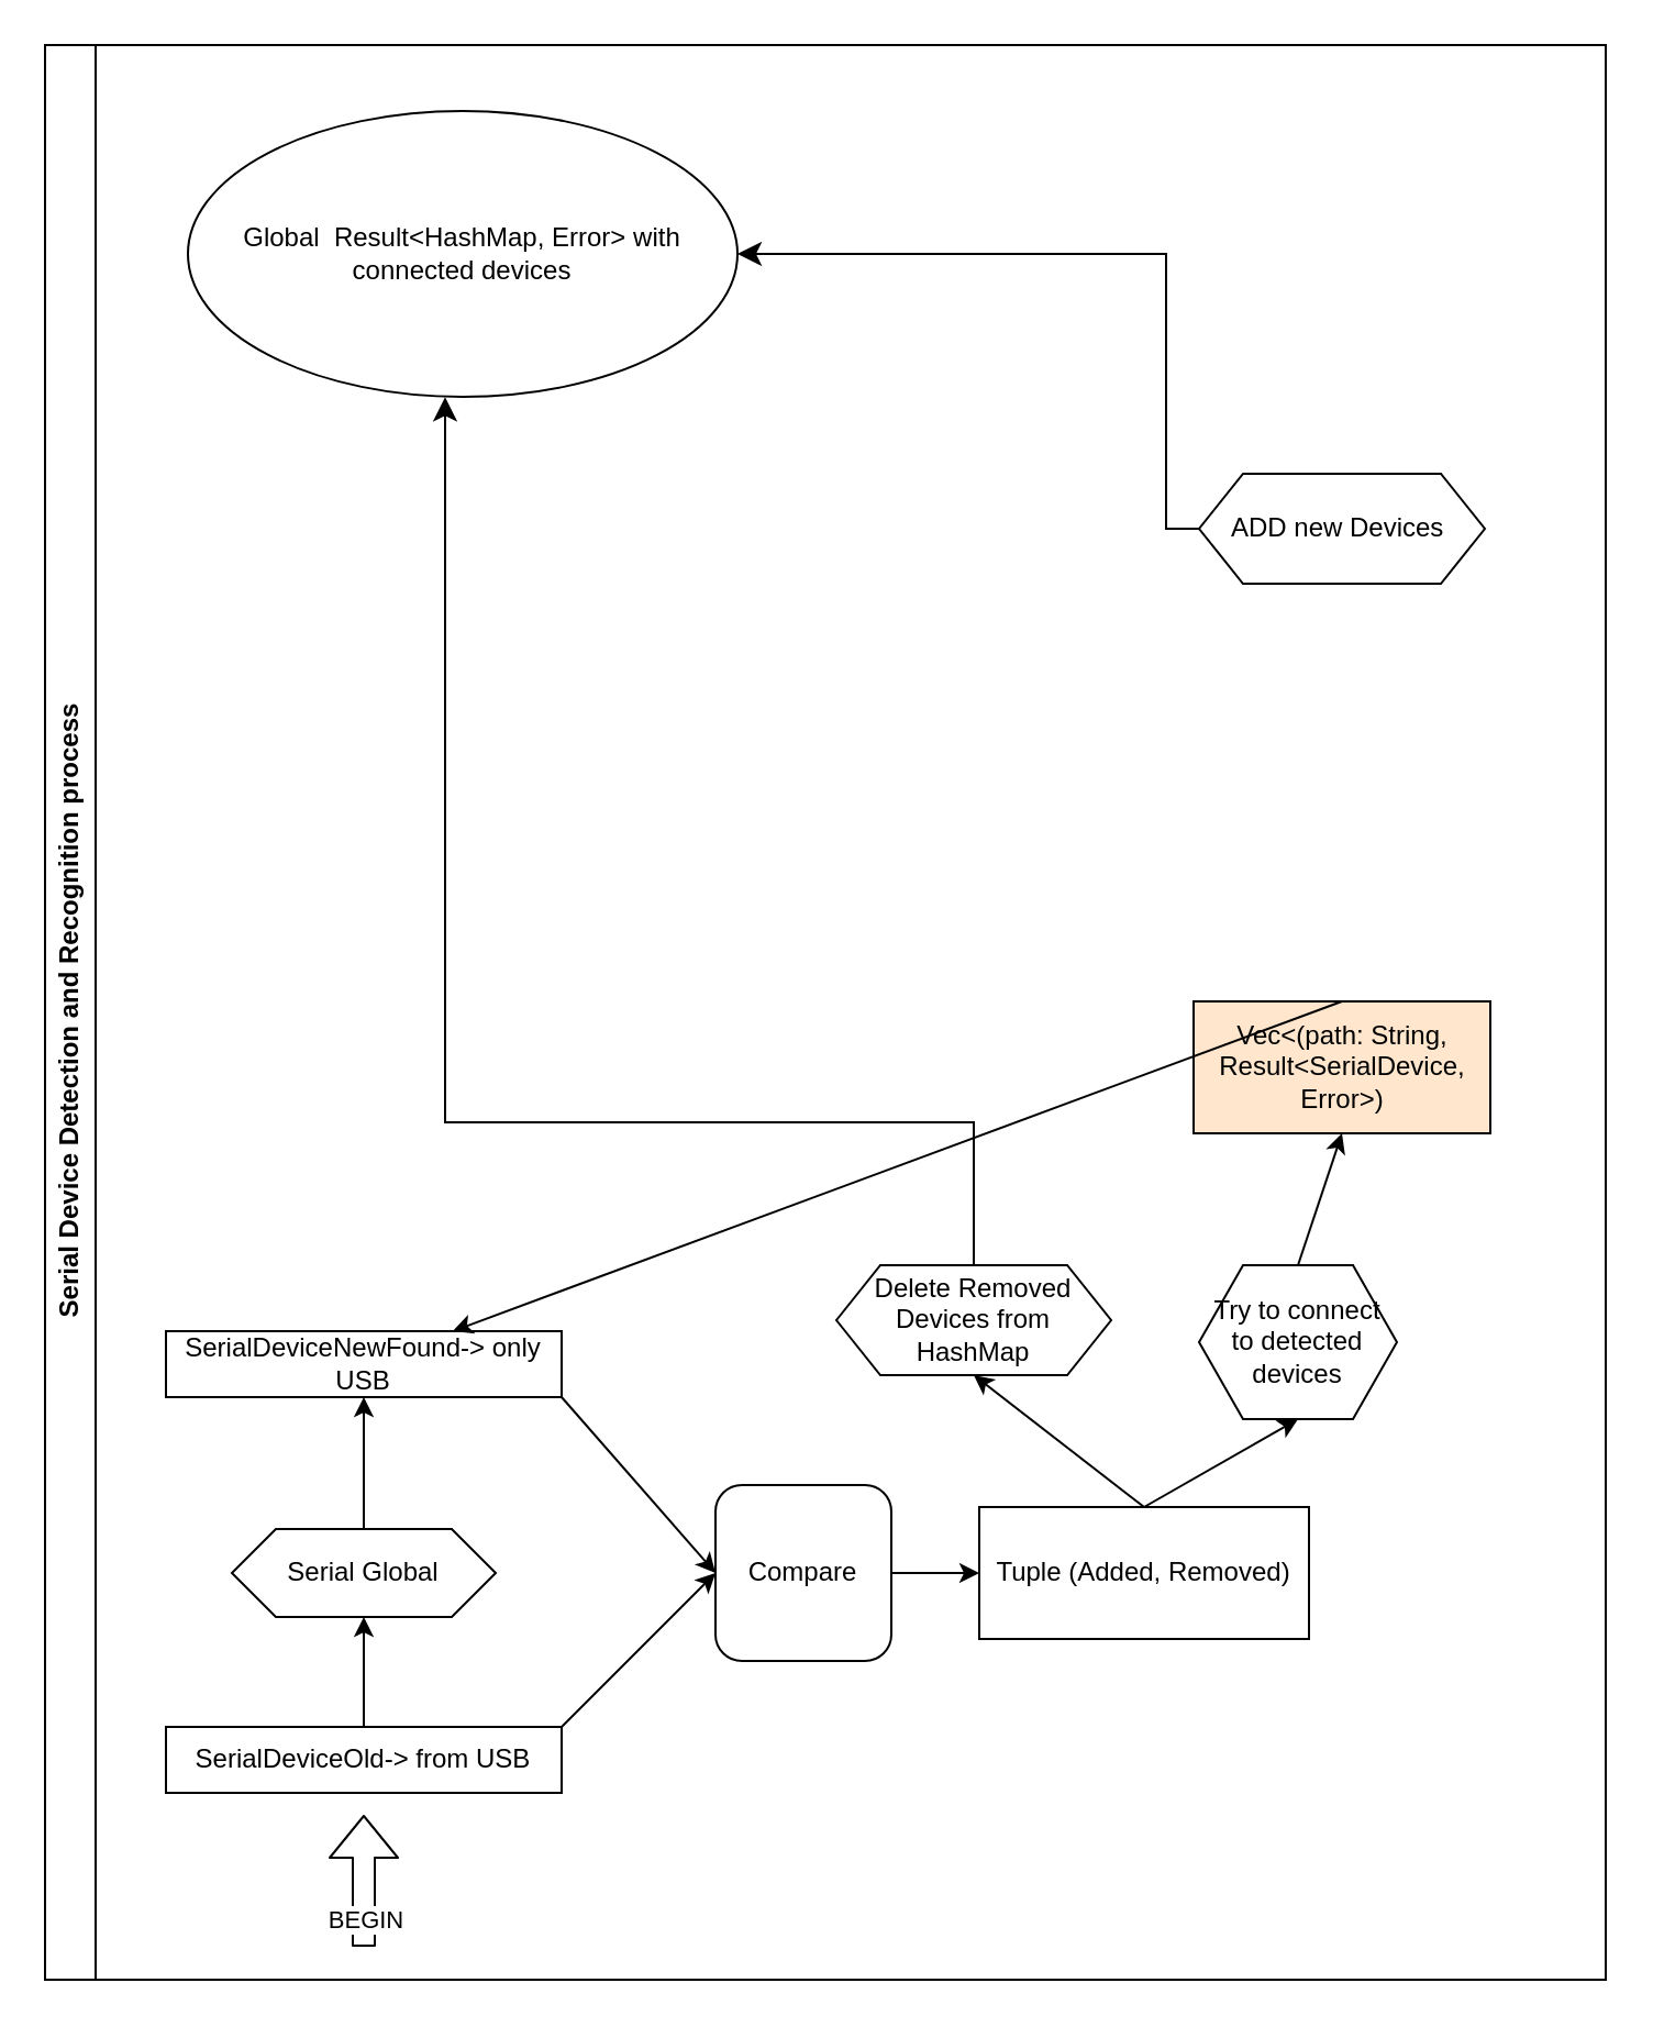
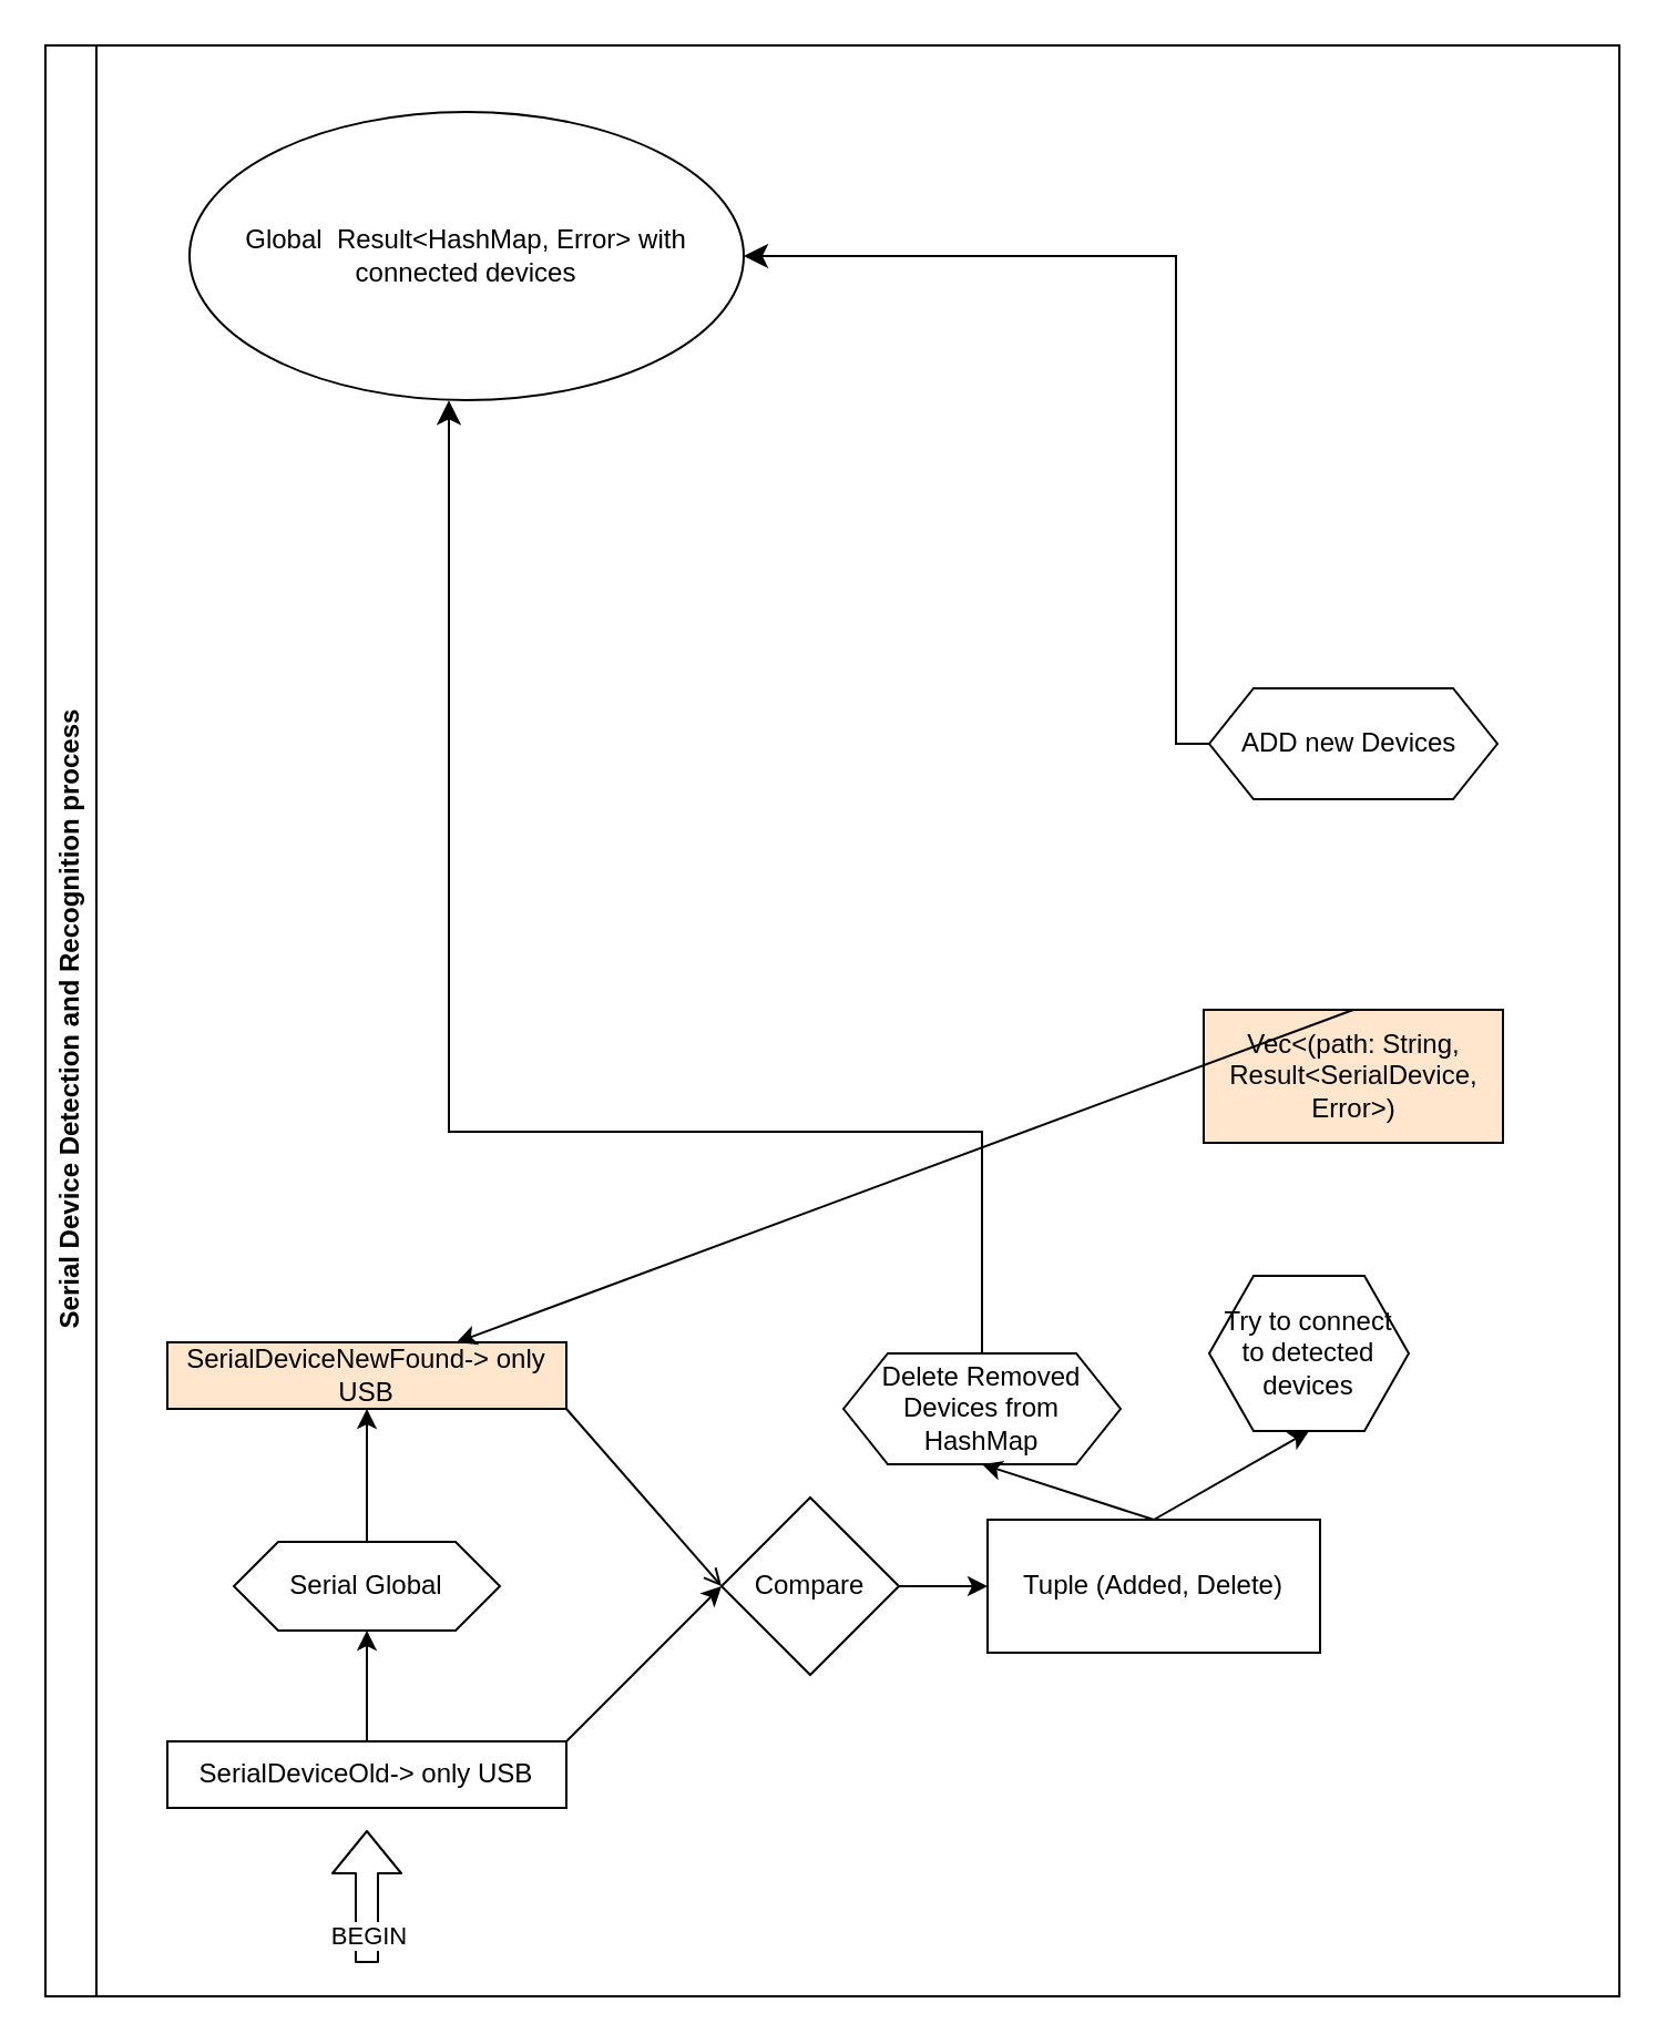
- <mxCell id="3" value="ADD new Devices&amp;nbsp;" style="shape=hexagon;perimeter=hexagonPerimeter2;whiteSpace=wrap;html=1;fixedSize=1;" parent="2" vertex="1"><mxGeometry x="525" y="195" width="130" height="50" as="geometry" /></mxCell>
+ <mxCell id="3" value="ADD new Devices&amp;nbsp;" style="shape=hexagon;perimeter=hexagonPerimeter2;whiteSpace=wrap;html=1;fixedSize=1;" parent="2" vertex="1"><mxGeometry x="525" y="290" width="130" height="50" as="geometry" /></mxCell>
- <mxCell id="21" value="" style="endArrow=classic;html=1;exitX=0.5;exitY=0;exitDx=0;exitDy=0;entryX=0.5;entryY=1;entryDx=0;entryDy=0;" parent="1" source="17" target="20" edge="1"><mxGeometry width="50" height="50" relative="1" as="geometry"><mxPoint x="485" y="425" as="sourcePoint" /><mxPoint x="535" y="375" as="targetPoint" /></mxGeometry></mxCell>
- <mxCell id="16" value="Delete Removed Devices from HashMap" style="shape=hexagon;perimeter=hexagonPerimeter2;whiteSpace=wrap;html=1;fixedSize=1;" parent="1" vertex="1"><mxGeometry x="380" y="575" width="125" height="50" as="geometry" /></mxCell>
+ <mxCell id="16" value="Delete Removed Devices from HashMap" style="shape=hexagon;perimeter=hexagonPerimeter2;whiteSpace=wrap;html=1;fixedSize=1;" parent="1" vertex="1"><mxGeometry x="380" y="610" width="125" height="50" as="geometry" /></mxCell>
- <mxCell id="7" value="SerialDeviceNewFound&lt;span style=&quot;color: rgb(0, 0, 0);&quot;&gt;-&amp;gt; only USB&lt;/span&gt;" style="rounded=0;whiteSpace=wrap;html=1;" parent="1" vertex="1"><mxGeometry x="75" y="605" width="180" height="30" as="geometry" /></mxCell>
+ <mxCell id="7" value="SerialDeviceNewFound&lt;span style=&quot;color: rgb(0, 0, 0);&quot;&gt;-&amp;gt; only USB&lt;/span&gt;" style="rounded=0;whiteSpace=wrap;html=1;fillColor=#ffe6cc;" parent="1" vertex="1"><mxGeometry x="75" y="605" width="180" height="30" as="geometry" /></mxCell>
- <mxCell id="10" value="" style="endArrow=classic;html=1;exitX=1;exitY=1;exitDx=0;exitDy=0;entryX=0;entryY=0.5;entryDx=0;entryDy=0;" parent="1" source="7" target="9" edge="1"><mxGeometry width="50" height="50" relative="1" as="geometry"><mxPoint x="245" y="655" as="sourcePoint" /><mxPoint x="295" y="605" as="targetPoint" /></mxGeometry></mxCell>
+ <mxCell id="10" value="" style="endArrow=open;html=1;exitX=1;exitY=1;exitDx=0;exitDy=0;entryX=0;entryY=0.5;entryDx=0;entryDy=0;" parent="1" source="7" target="9" edge="1"><mxGeometry width="50" height="50" relative="1" as="geometry"><mxPoint x="245" y="655" as="sourcePoint" /><mxPoint x="295" y="605" as="targetPoint" /></mxGeometry></mxCell>
- <mxCell id="9" value="Compare" style="whiteSpace=wrap;html=1;rounded=1;" parent="1" vertex="1"><mxGeometry x="325" y="675" width="80" height="80" as="geometry" /></mxCell>
+ <mxCell id="9" value="Compare" style="rhombus;whiteSpace=wrap;html=1;" parent="1" vertex="1"><mxGeometry x="325" y="675" width="80" height="80" as="geometry" /></mxCell>
- <mxCell id="12" value="Tuple (Added, Removed)" style="rounded=0;whiteSpace=wrap;html=1;" parent="1" vertex="1"><mxGeometry x="445" y="685" width="150" height="60" as="geometry" /></mxCell>
+ <mxCell id="12" value="Tuple (Added, Delete)" style="rounded=0;whiteSpace=wrap;html=1;" parent="1" vertex="1"><mxGeometry x="445" y="685" width="150" height="60" as="geometry" /></mxCell>
- <mxCell id="4" value="SerialDeviceOld-&amp;gt; from USB" style="rounded=0;whiteSpace=wrap;html=1;" parent="1" vertex="1"><mxGeometry x="75" y="785" width="180" height="30" as="geometry" /></mxCell>
+ <mxCell id="4" value="SerialDeviceOld-&amp;gt; only USB" style="rounded=0;whiteSpace=wrap;html=1;" parent="1" vertex="1"><mxGeometry x="75" y="785" width="180" height="30" as="geometry" /></mxCell>
